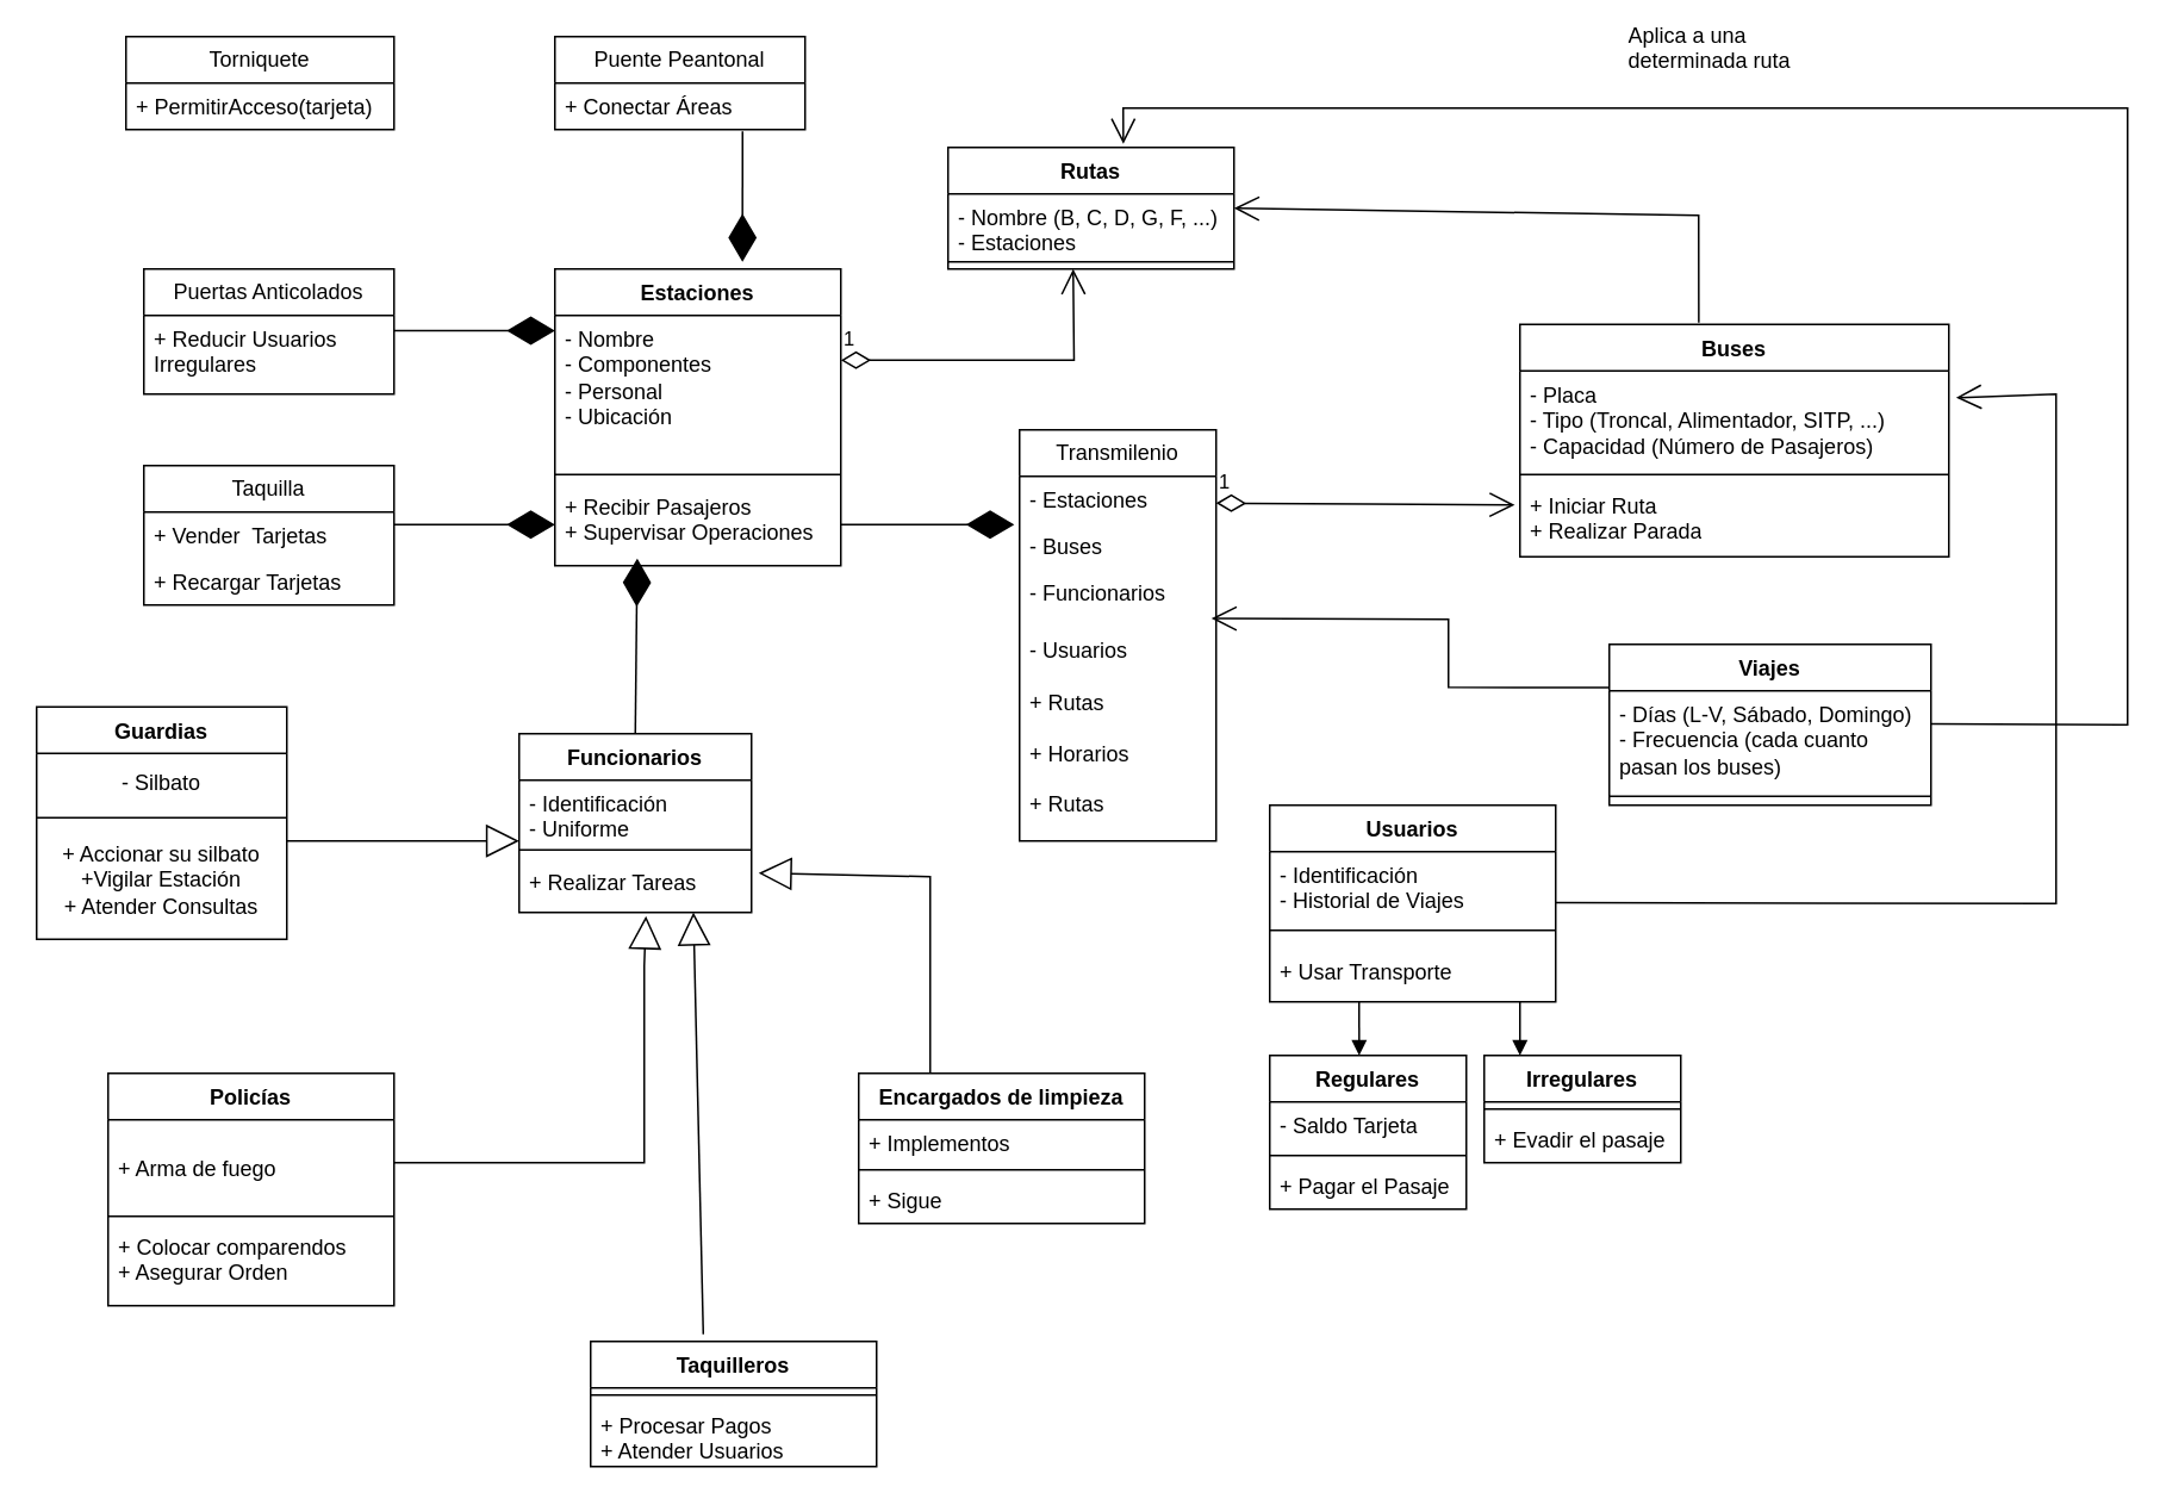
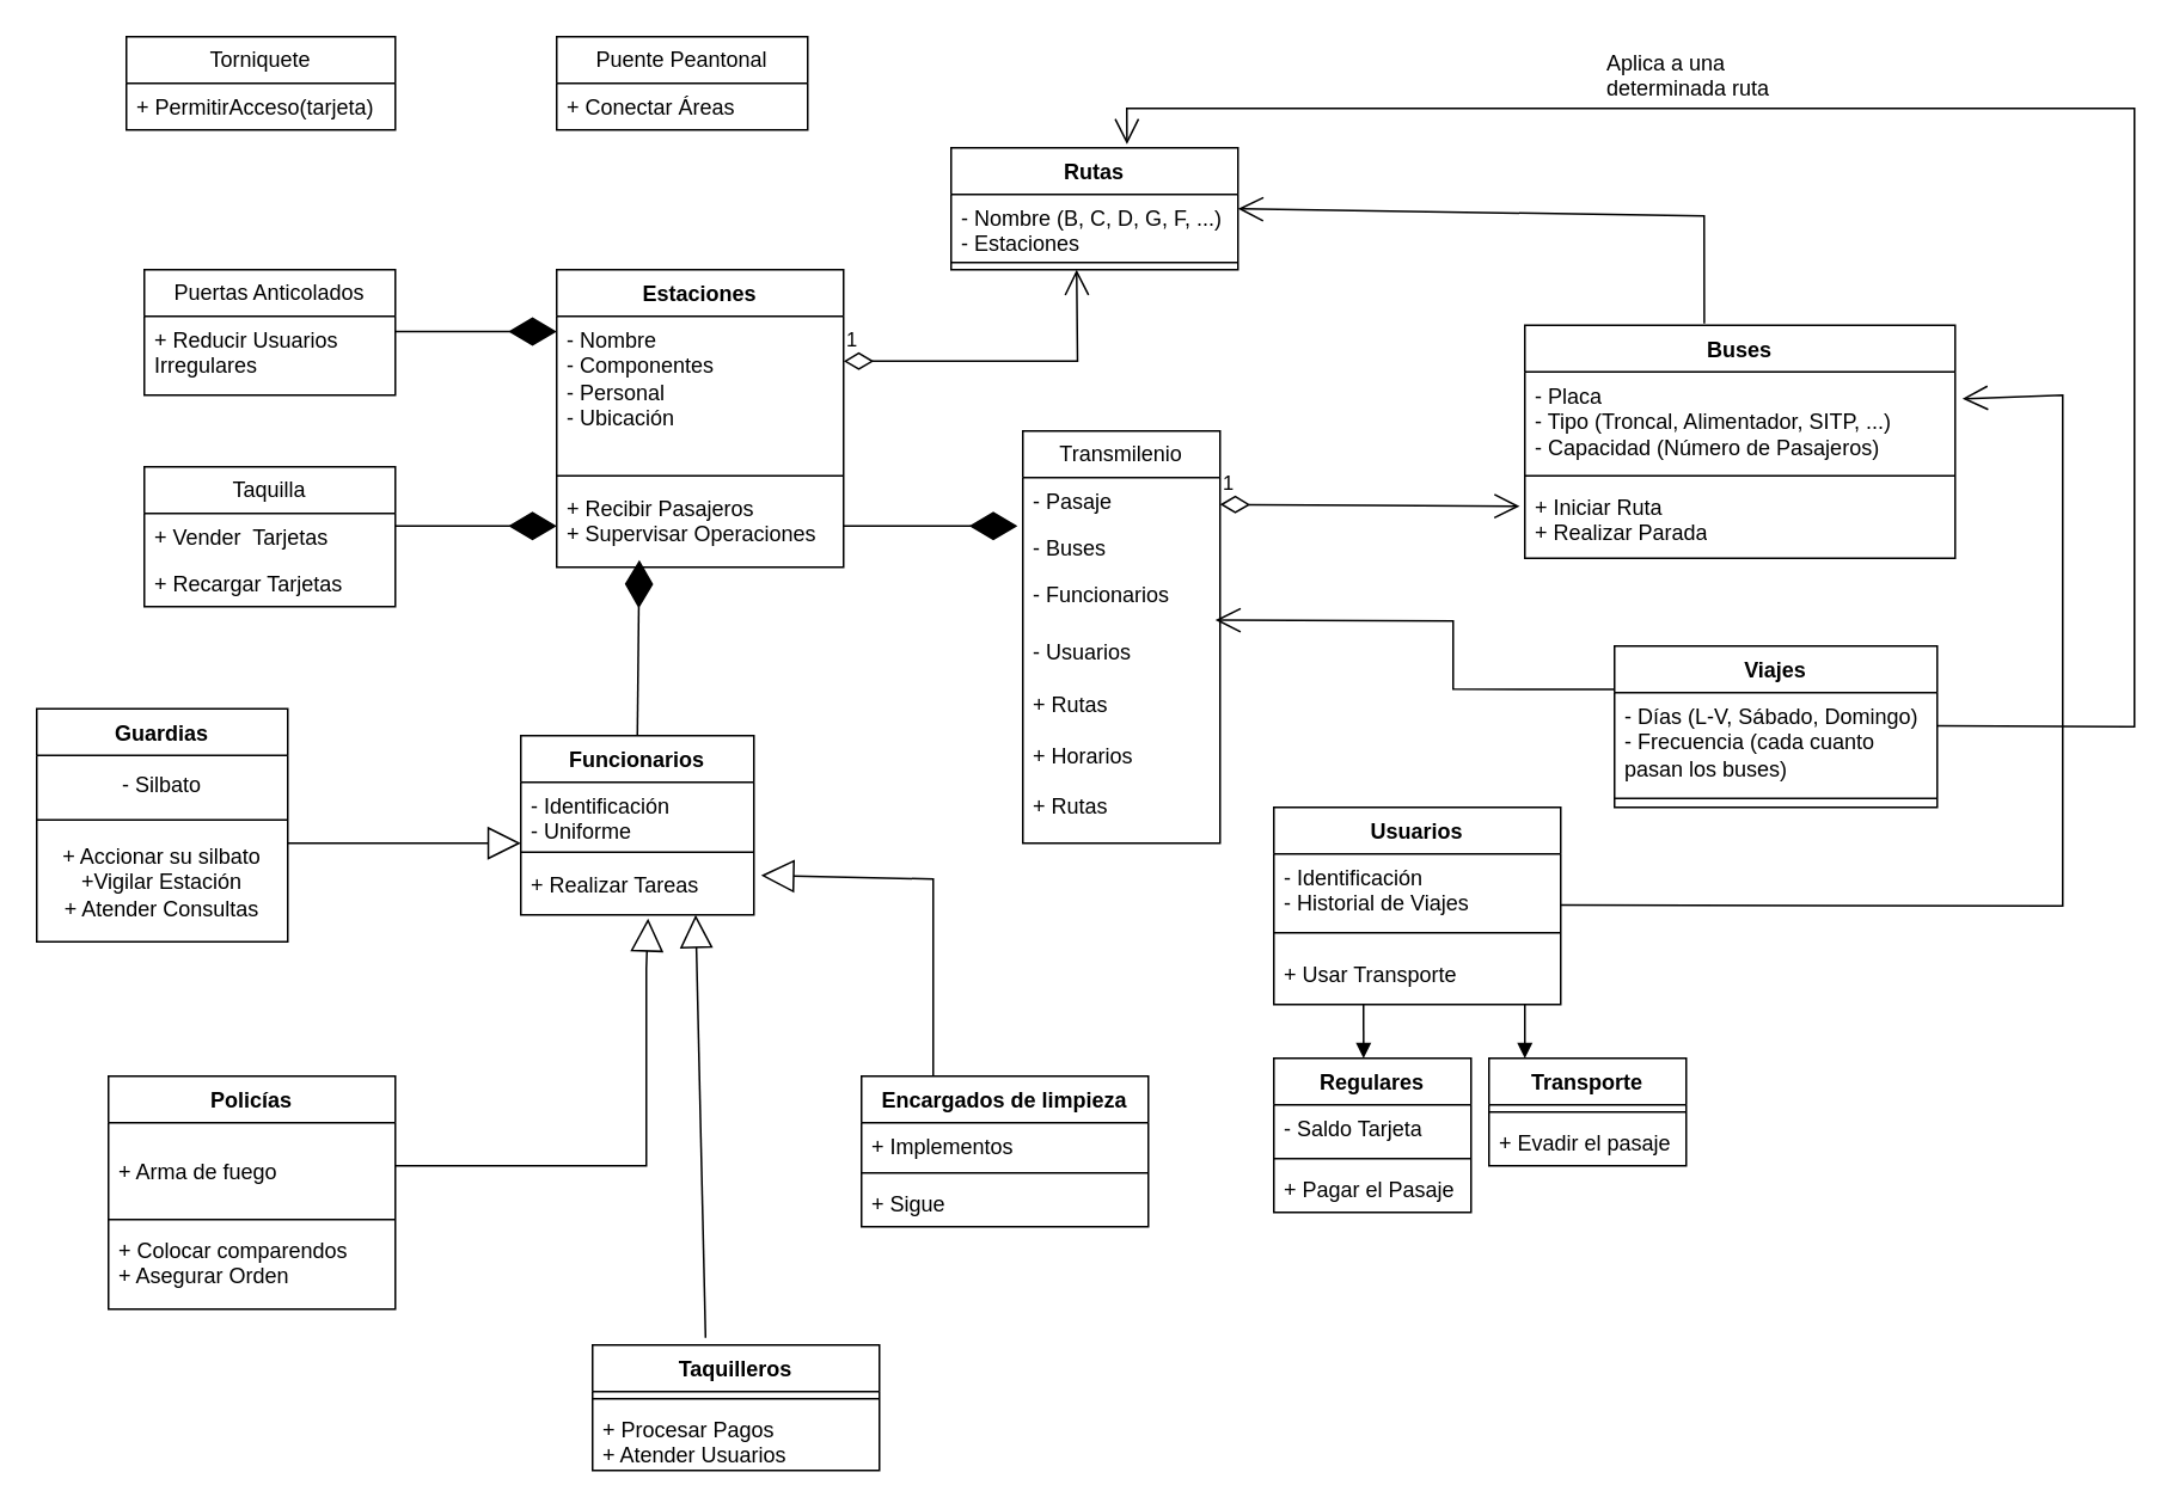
- <mxCell id="76" value="Aplica a una determinada ruta" style="text;strokeColor=none;fillColor=none;align=left;verticalAlign=top;spacingLeft=4;spacingRight=4;overflow=hidden;rotatable=0;points=[[0,0.5],[1,0.5]];portConstraint=eastwest;whiteSpace=wrap;html=1;" vertex="1" parent="1"><mxGeometry x="905" y="6" width="120" height="50" as="geometry" /></mxCell>
+ <mxCell id="76" value="Aplica a una determinada ruta" style="text;strokeColor=none;fillColor=none;align=left;verticalAlign=top;spacingLeft=4;spacingRight=4;overflow=hidden;rotatable=0;points=[[0,0.5],[1,0.5]];portConstraint=eastwest;whiteSpace=wrap;html=1;" vertex="1" parent="1"><mxGeometry x="890" y="21" width="120" height="50" as="geometry" /></mxCell>
- <mxCell id="66" value="" style="endArrow=diamondThin;endFill=1;endSize=24;html=1;rounded=0;entryX=0.656;entryY=-0.024;entryDx=0;entryDy=0;exitX=0.75;exitY=1.038;exitDx=0;exitDy=0;exitPerimeter=0;entryPerimeter=0;" edge="1" parent="1" source="60" target="7"><mxGeometry width="160" relative="1" as="geometry"><mxPoint x="420" y="100" as="sourcePoint" /><mxPoint x="510" y="100" as="targetPoint" /></mxGeometry></mxCell>
- <mxCell id="3" value="- Estaciones" style="text;strokeColor=none;fillColor=none;align=left;verticalAlign=top;spacingLeft=4;spacingRight=4;overflow=hidden;rotatable=0;points=[[0,0.5],[1,0.5]];portConstraint=eastwest;whiteSpace=wrap;html=1;" vertex="1" parent="2"><mxGeometry y="26" width="110" height="26" as="geometry" /></mxCell>
+ <mxCell id="3" value="- Pasaje" style="text;strokeColor=none;fillColor=none;align=left;verticalAlign=top;spacingLeft=4;spacingRight=4;overflow=hidden;rotatable=0;points=[[0,0.5],[1,0.5]];portConstraint=eastwest;whiteSpace=wrap;html=1;" vertex="1" parent="2"><mxGeometry y="26" width="110" height="26" as="geometry" /></mxCell>
- <mxCell id="44" value="Irregulares" style="swimlane;fontStyle=1;align=center;verticalAlign=top;childLayout=stackLayout;horizontal=1;startSize=26;horizontalStack=0;resizeParent=1;resizeParentMax=0;resizeLast=0;collapsible=1;marginBottom=0;whiteSpace=wrap;html=1;" vertex="1" parent="1"><mxGeometry x="830" y="590" width="110" height="60" as="geometry" /></mxCell>
+ <mxCell id="44" value="Transporte" style="swimlane;fontStyle=1;align=center;verticalAlign=top;childLayout=stackLayout;horizontal=1;startSize=26;horizontalStack=0;resizeParent=1;resizeParentMax=0;resizeLast=0;collapsible=1;marginBottom=0;whiteSpace=wrap;html=1;" vertex="1" parent="1"><mxGeometry x="830" y="590" width="110" height="60" as="geometry" /></mxCell>
